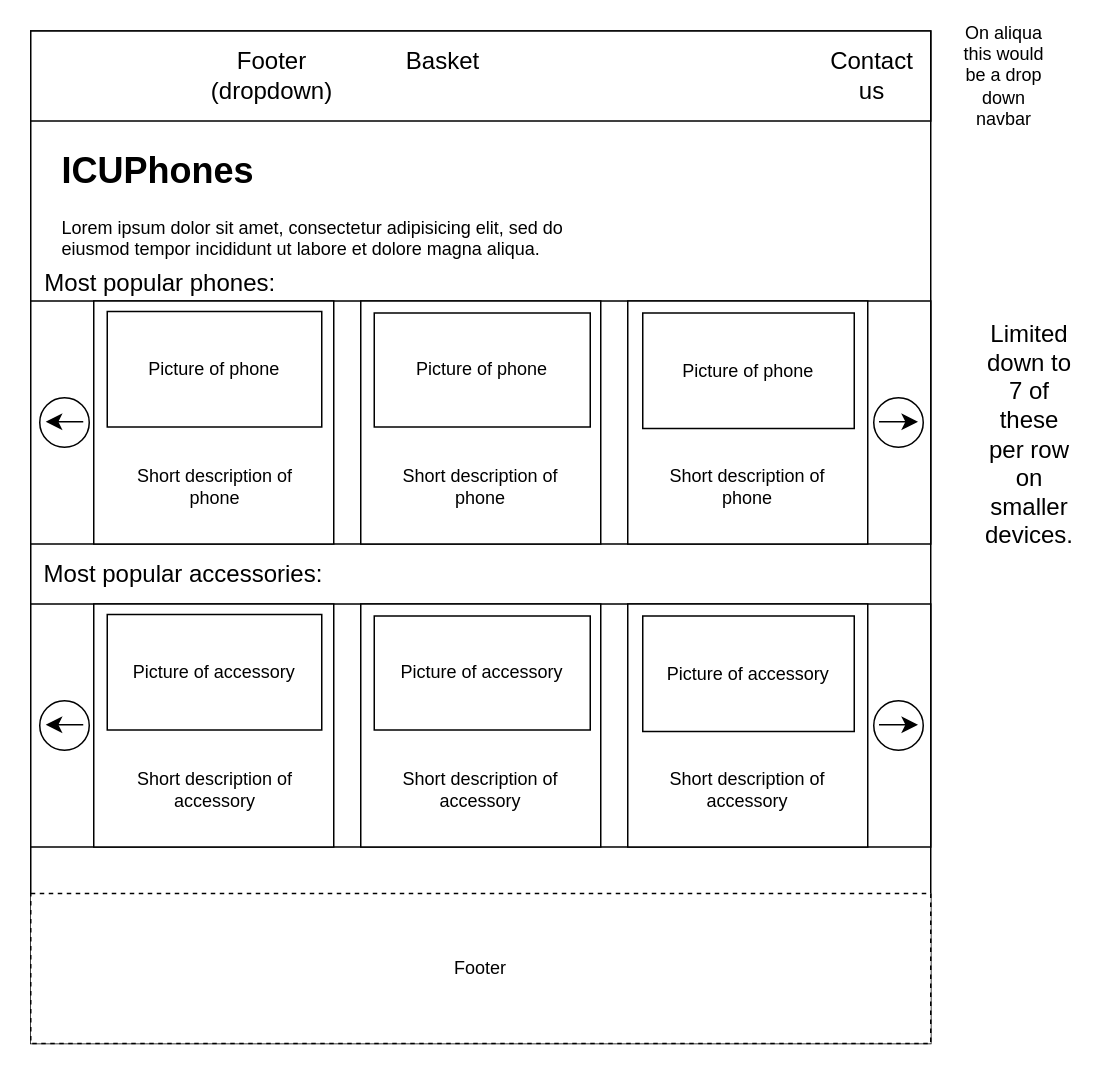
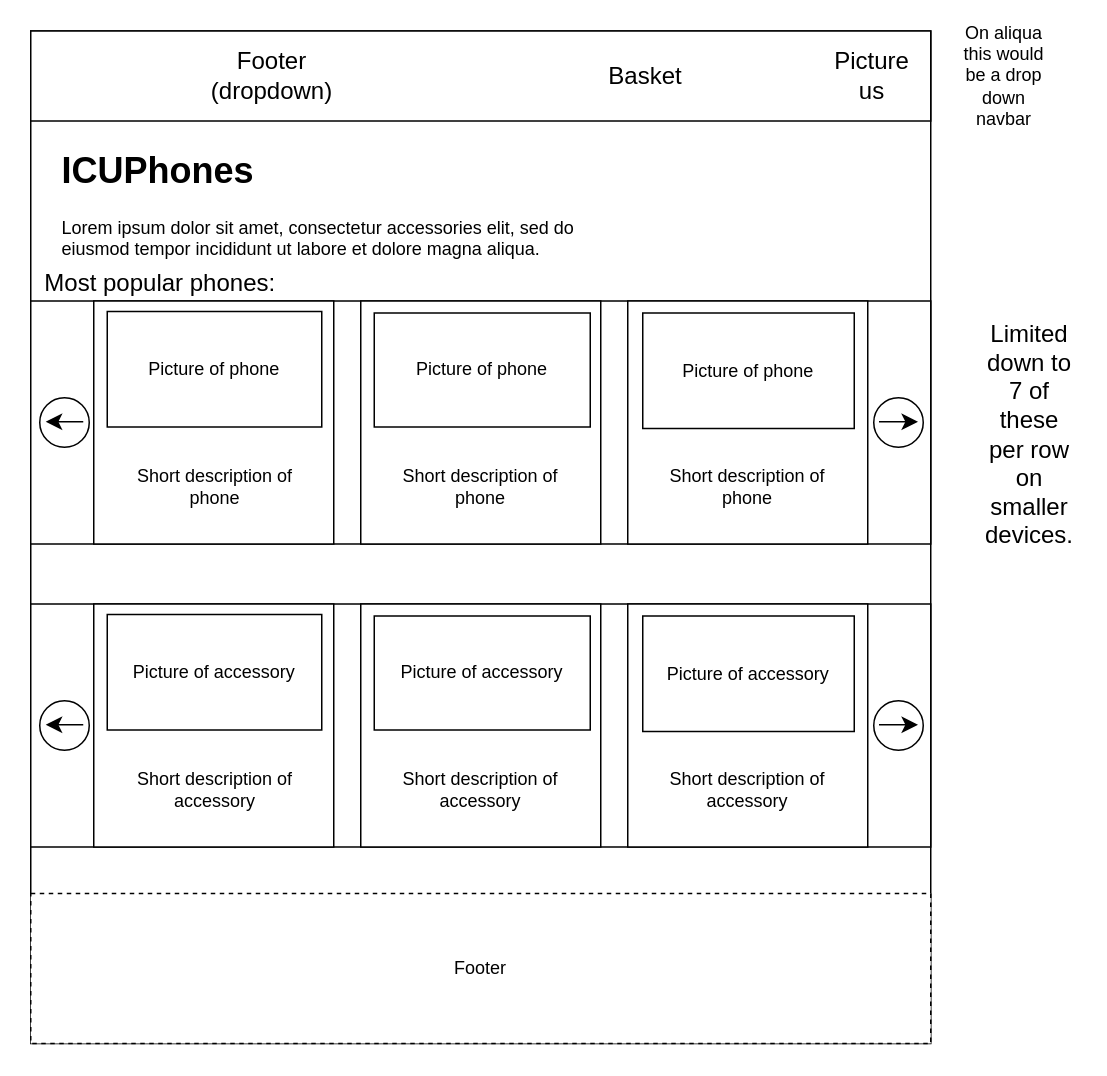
- <mxCell id="5" value="Basket" style="text;html=1;align=center;verticalAlign=middle;whiteSpace=wrap;rounded=0;;fontSize=16;" vertex="1" parent="1"><mxGeometry x="265" y="25" width="60" height="30" as="geometry" /></mxCell>
+ <mxCell id="5" value="Basket" style="text;html=1;align=center;verticalAlign=middle;whiteSpace=wrap;rounded=0;;fontSize=16;" vertex="1" parent="1"><mxGeometry x="400" y="35" width="60" height="30" as="geometry" /></mxCell>
- <mxCell id="4" value="Contact us" style="text;html=1;align=center;verticalAlign=middle;whiteSpace=wrap;rounded=0;;fontSize=16;" vertex="1" parent="1"><mxGeometry x="551" y="35" width="60" height="30" as="geometry" /></mxCell>
+ <mxCell id="4" value="Picture us" style="text;html=1;align=center;verticalAlign=middle;whiteSpace=wrap;rounded=0;;fontSize=16;" vertex="1" parent="1"><mxGeometry x="551" y="35" width="60" height="30" as="geometry" /></mxCell>
- <mxCell id="7" value="&lt;h1&gt;ICUPhones&lt;/h1&gt;&lt;p&gt;Lorem ipsum dolor sit amet, consectetur adipisicing elit, sed do eiusmod tempor incididunt ut labore et dolore magna aliqua.&lt;/p&gt;" style="text;html=1;spacing=5;spacingTop=-20;whiteSpace=wrap;overflow=hidden;rounded=0;" vertex="1" parent="1"><mxGeometry x="36" y="94" width="350" height="120" as="geometry" /></mxCell>
+ <mxCell id="7" value="&lt;h1&gt;ICUPhones&lt;/h1&gt;&lt;p&gt;Lorem ipsum dolor sit amet, consectetur accessories elit, sed do eiusmod tempor incididunt ut labore et dolore magna aliqua.&lt;/p&gt;" style="text;html=1;spacing=5;spacingTop=-20;whiteSpace=wrap;overflow=hidden;rounded=0;" vertex="1" parent="1"><mxGeometry x="36" y="94" width="350" height="120" as="geometry" /></mxCell>
- <mxCell id="10" value="Most popular accessories:" style="text;html=1;align=center;verticalAlign=middle;whiteSpace=wrap;rounded=0;;fontSize=16;" vertex="1" parent="1"><mxGeometry x="26" y="367" width="192" height="30" as="geometry" /></mxCell>
